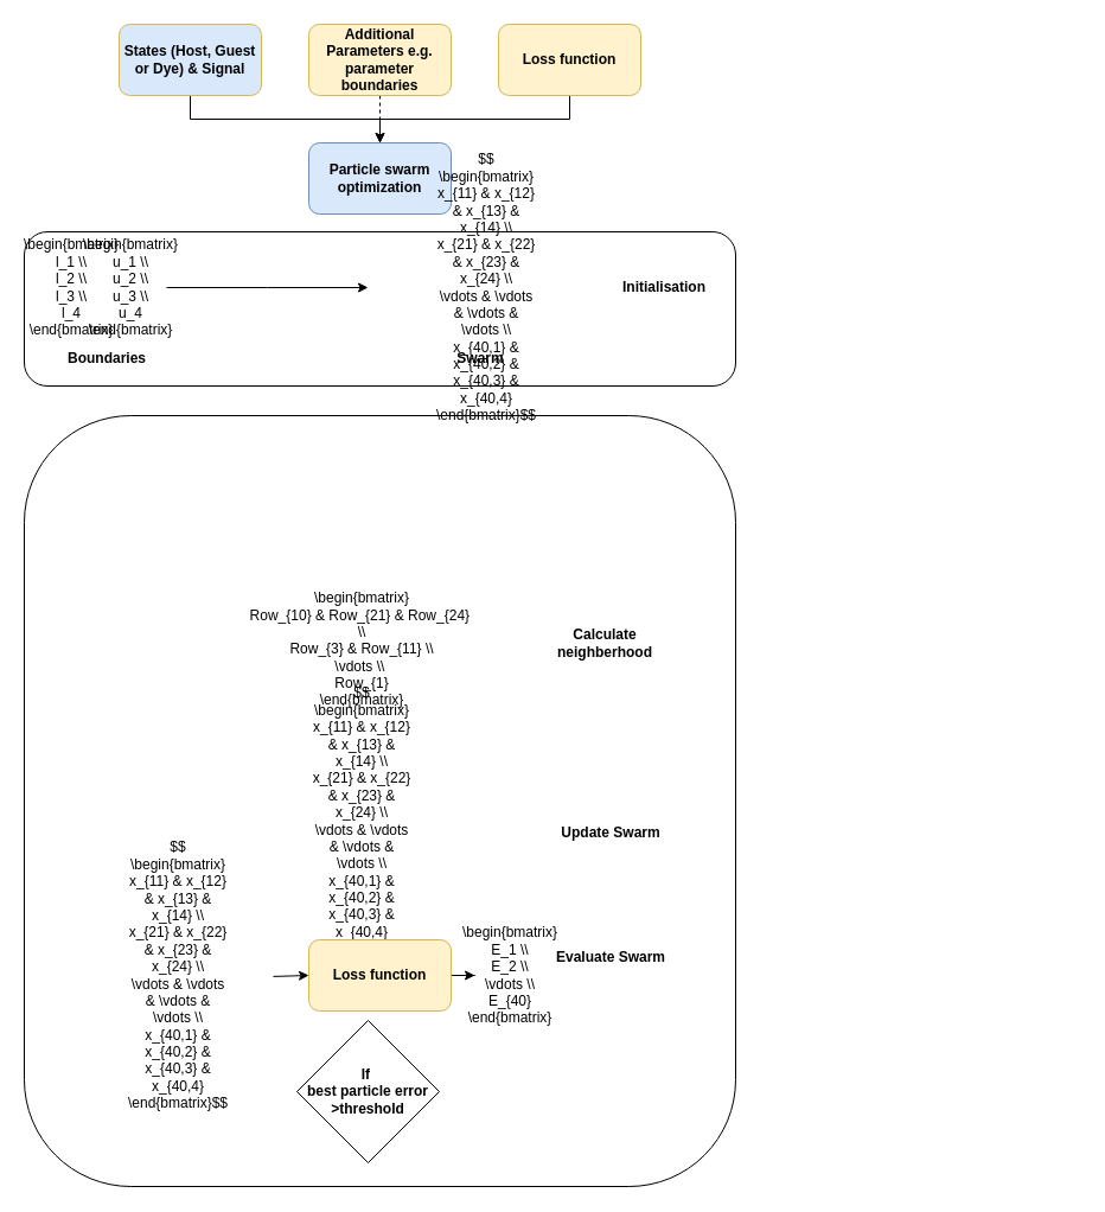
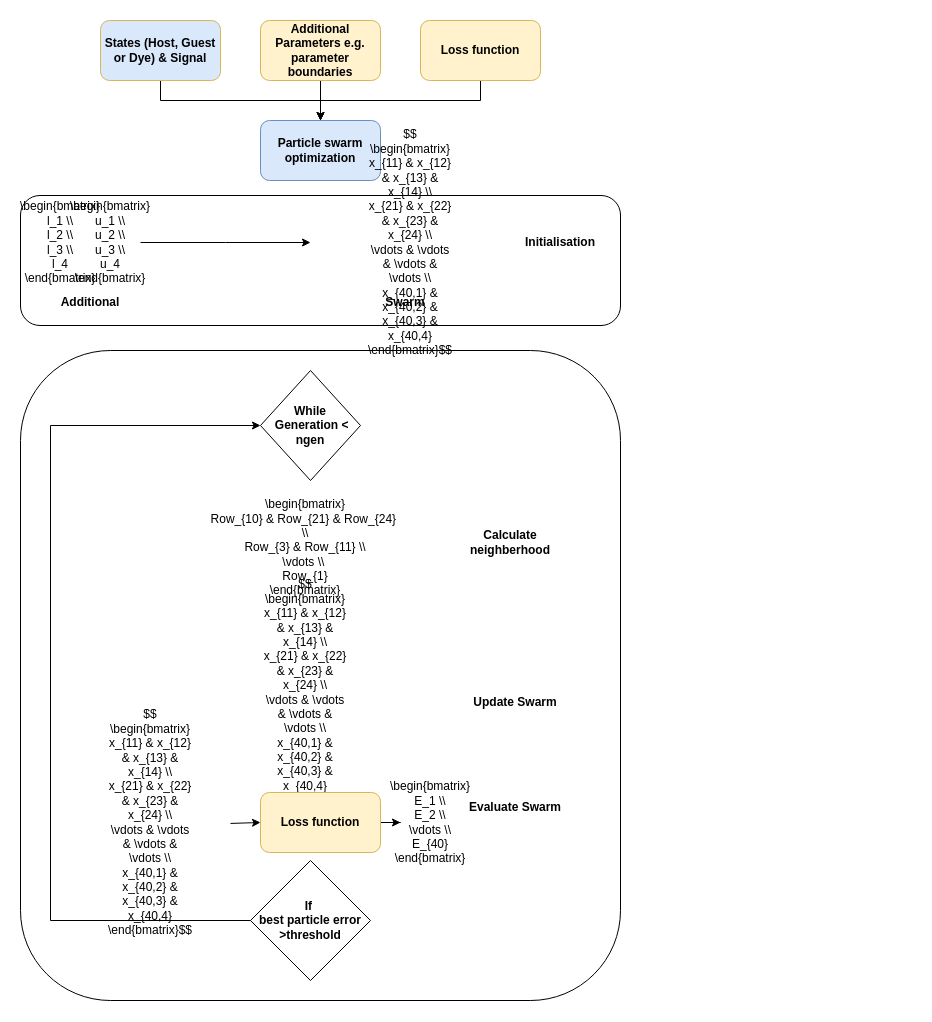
- <mxCell id="6" style="edgeStyle=orthogonalEdgeStyle;rounded=0;orthogonalLoop=1;jettySize=auto;html=1;exitX=0.5;exitY=1;exitDx=0;exitDy=0;entryX=0.5;entryY=0;entryDx=0;entryDy=0;fontStyle=1;dashed=1;" edge="1" parent="1" source="7" target="8"><mxGeometry relative="1" as="geometry" /></mxCell>
+ <mxCell id="6" style="edgeStyle=orthogonalEdgeStyle;rounded=0;orthogonalLoop=1;jettySize=auto;html=1;exitX=0.5;exitY=1;exitDx=0;exitDy=0;entryX=0.5;entryY=0;entryDx=0;entryDy=0;fontStyle=1" edge="1" parent="1" source="7" target="8"><mxGeometry relative="1" as="geometry" /></mxCell>
- <mxCell id="4" style="edgeStyle=orthogonalEdgeStyle;rounded=0;orthogonalLoop=1;jettySize=auto;html=1;exitX=0.5;exitY=1;exitDx=0;exitDy=0;fontStyle=1;endArrow=none;" edge="1" parent="1" source="5" target="8"><mxGeometry relative="1" as="geometry" /></mxCell>
+ <mxCell id="4" style="edgeStyle=orthogonalEdgeStyle;rounded=0;orthogonalLoop=1;jettySize=auto;html=1;exitX=0.5;exitY=1;exitDx=0;exitDy=0;fontStyle=1" edge="1" parent="1" source="5" target="8"><mxGeometry relative="1" as="geometry" /></mxCell>
- <mxCell id="16" value="&lt;b&gt;Boundaries&lt;/b&gt;" style="text;html=1;align=center;verticalAlign=middle;whiteSpace=wrap;rounded=0;" vertex="1" parent="1"><mxGeometry x="60" y="287" width="60" height="30" as="geometry" /></mxCell>
+ <mxCell id="16" value="&lt;b&gt;Additional&lt;/b&gt;" style="text;html=1;align=center;verticalAlign=middle;whiteSpace=wrap;rounded=0;" vertex="1" parent="1"><mxGeometry x="60" y="287" width="60" height="30" as="geometry" /></mxCell>
+ <mxCell id="20" value="&lt;b&gt;While&lt;/b&gt;&lt;div&gt;&lt;b&gt;&amp;nbsp;Generation &amp;lt; ngen&lt;/b&gt;&lt;/div&gt;" style="rhombus;whiteSpace=wrap;html=1;" vertex="1" parent="1"><mxGeometry x="260" y="370" width="100" height="110" as="geometry" /></mxCell>
+ <mxCell id="30" style="edgeStyle=orthogonalEdgeStyle;rounded=0;orthogonalLoop=1;jettySize=auto;html=1;exitX=0;exitY=0.5;exitDx=0;exitDy=0;entryX=0;entryY=0.5;entryDx=0;entryDy=0;" edge="1" parent="1" source="31" target="20"><mxGeometry relative="1" as="geometry"><Array as="points"><mxPoint x="50" y="920" /><mxPoint x="50" y="425" /></Array></mxGeometry></mxCell>
